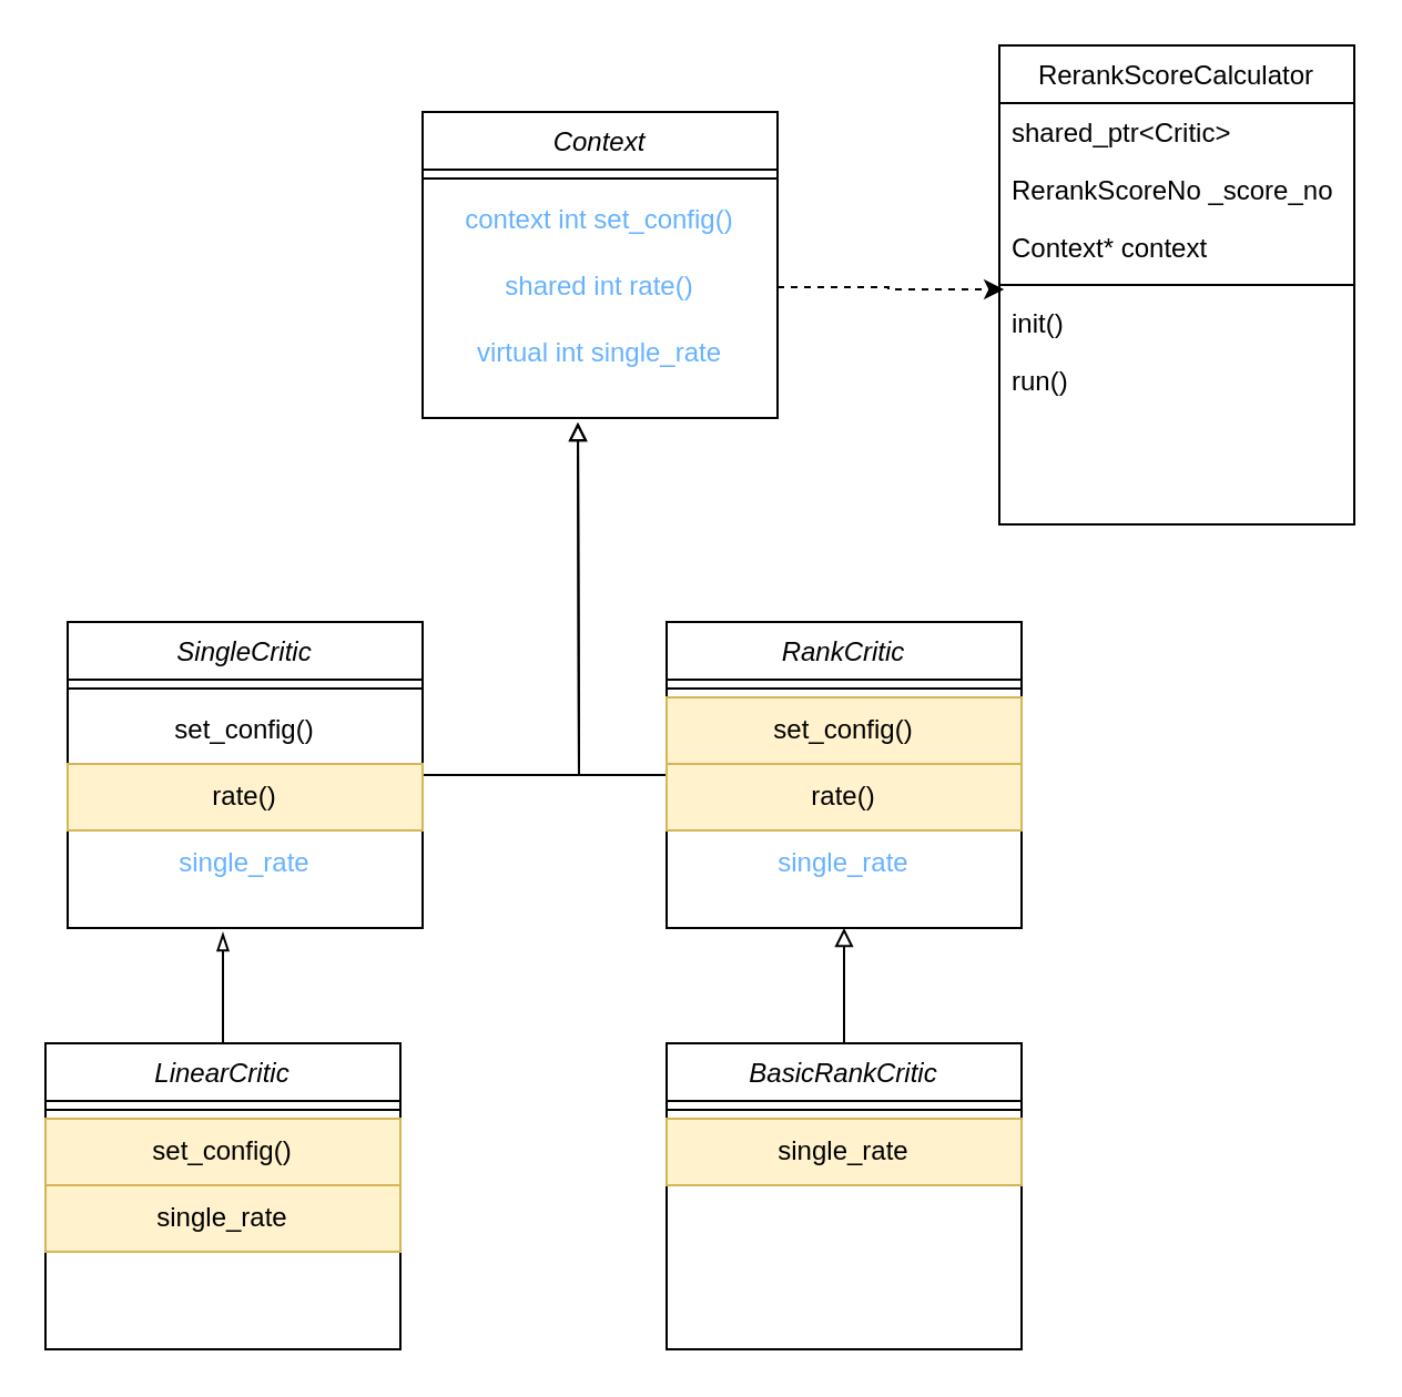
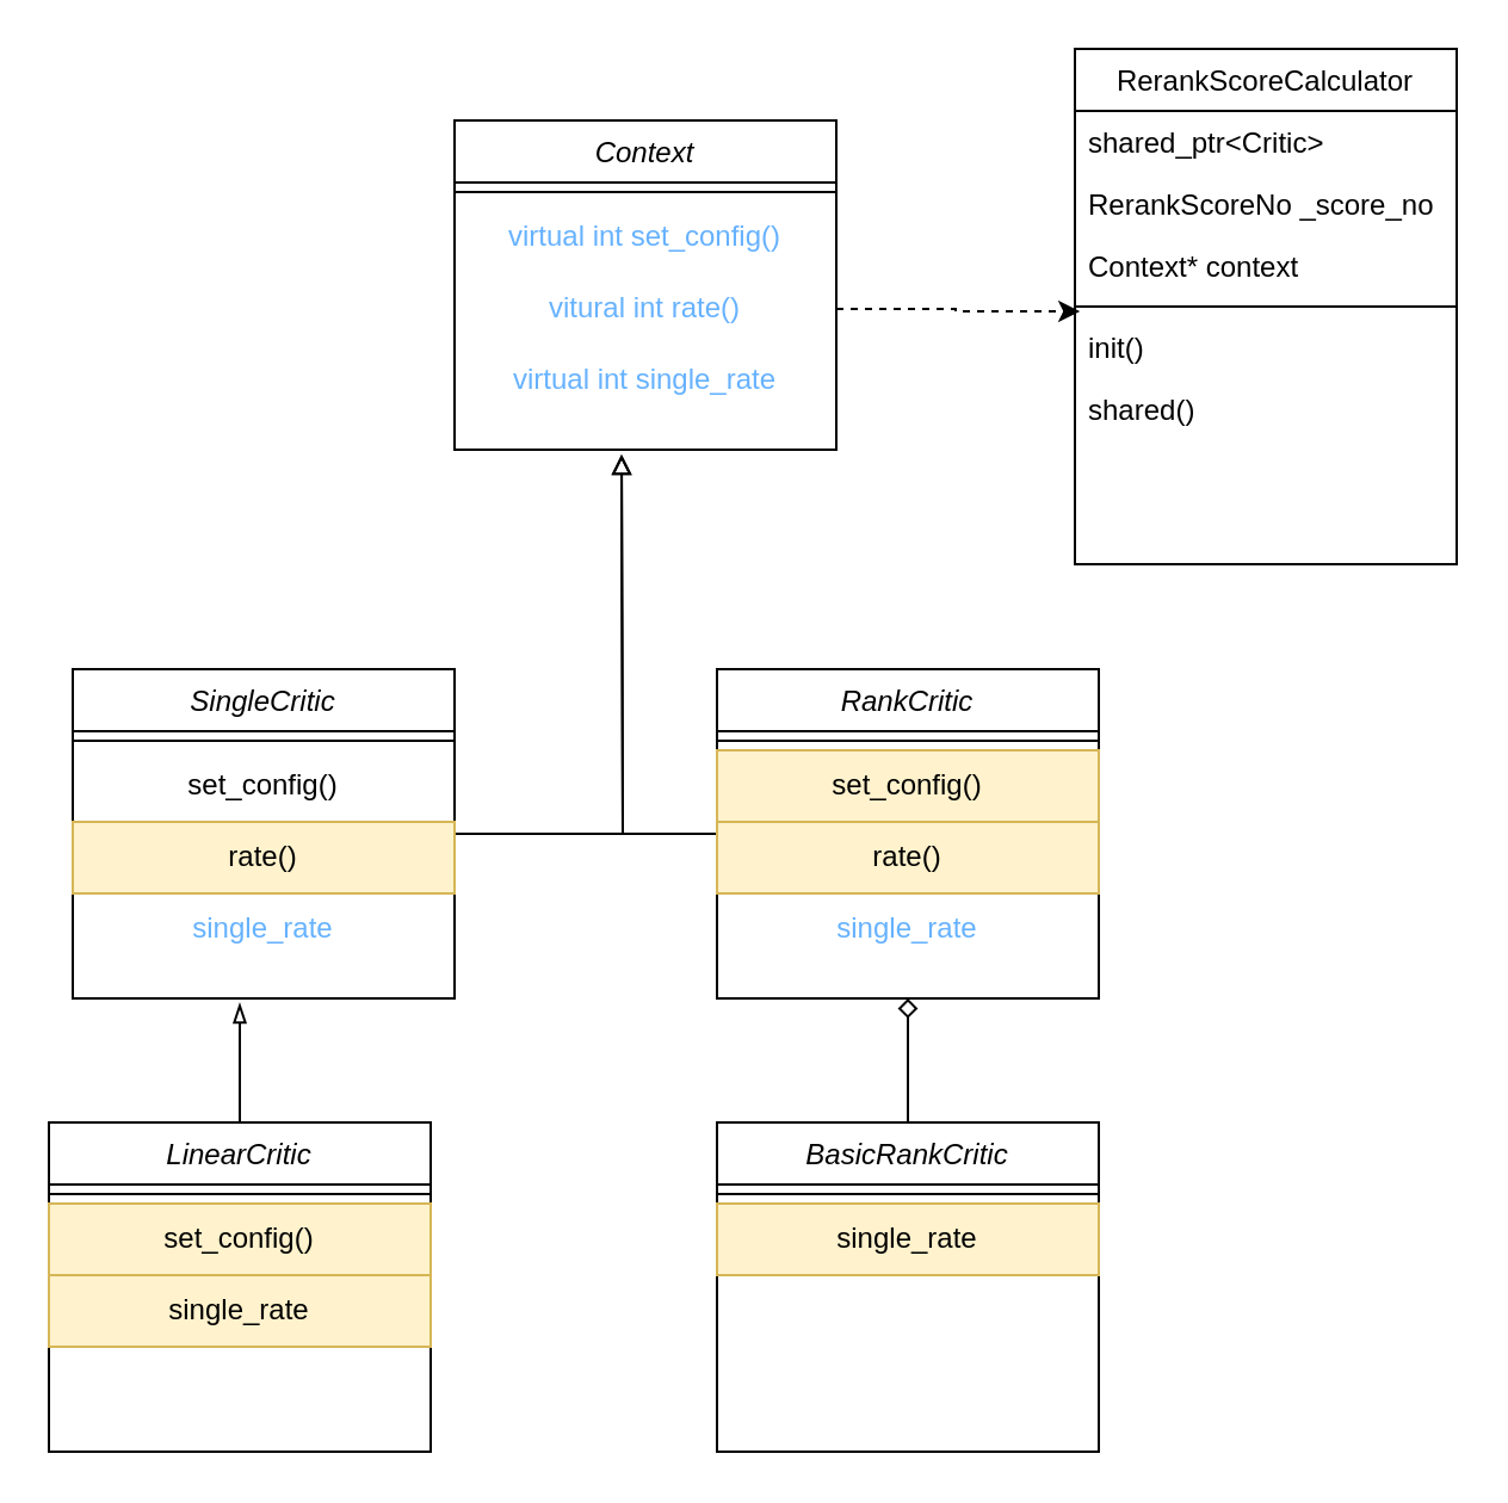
- <mxCell id="4" value="context int set_config()" style="text;html=1;strokeColor=none;fillColor=none;align=center;verticalAlign=middle;whiteSpace=wrap;rounded=0;fontColor=#66B2FF;" vertex="1" parent="2"><mxGeometry y="34" width="160" height="30" as="geometry" /></mxCell>
+ <mxCell id="4" value="virtual int set_config()" style="text;html=1;strokeColor=none;fillColor=none;align=center;verticalAlign=middle;whiteSpace=wrap;rounded=0;fontColor=#66B2FF;" vertex="1" parent="2"><mxGeometry y="34" width="160" height="30" as="geometry" /></mxCell>
- <mxCell id="5" value="shared int rate()" style="text;html=1;strokeColor=none;fillColor=none;align=center;verticalAlign=middle;whiteSpace=wrap;rounded=0;fontColor=#66B2FF;" vertex="1" parent="2"><mxGeometry y="64" width="160" height="30" as="geometry" /></mxCell>
+ <mxCell id="5" value="vitural int rate()" style="text;html=1;strokeColor=none;fillColor=none;align=center;verticalAlign=middle;whiteSpace=wrap;rounded=0;fontColor=#66B2FF;" vertex="1" parent="2"><mxGeometry y="64" width="160" height="30" as="geometry" /></mxCell>
- <mxCell id="13" value="run()" style="text;align=left;verticalAlign=top;spacingLeft=4;spacingRight=4;overflow=hidden;rotatable=0;points=[[0,0.5],[1,0.5]];portConstraint=eastwest;" parent="7" vertex="1"><mxGeometry y="138" width="160" height="26" as="geometry" /></mxCell>
+ <mxCell id="13" value="shared()" style="text;align=left;verticalAlign=top;spacingLeft=4;spacingRight=4;overflow=hidden;rotatable=0;points=[[0,0.5],[1,0.5]];portConstraint=eastwest;" parent="7" vertex="1"><mxGeometry y="138" width="160" height="26" as="geometry" /></mxCell>
- <mxCell id="31" style="edgeStyle=orthogonalEdgeStyle;rounded=0;orthogonalLoop=1;jettySize=auto;html=1;entryX=0.5;entryY=1;entryDx=0;entryDy=0;fontColor=#66B2FF;endArrow=block;endFill=0;" edge="1" parent="1" source="32" target="21"><mxGeometry relative="1" as="geometry" /></mxCell>
+ <mxCell id="31" style="edgeStyle=orthogonalEdgeStyle;rounded=0;orthogonalLoop=1;jettySize=auto;html=1;entryX=0.5;entryY=1;entryDx=0;entryDy=0;fontColor=#66B2FF;endArrow=diamond;endFill=0;" edge="1" parent="1" source="32" target="21"><mxGeometry relative="1" as="geometry" /></mxCell>
